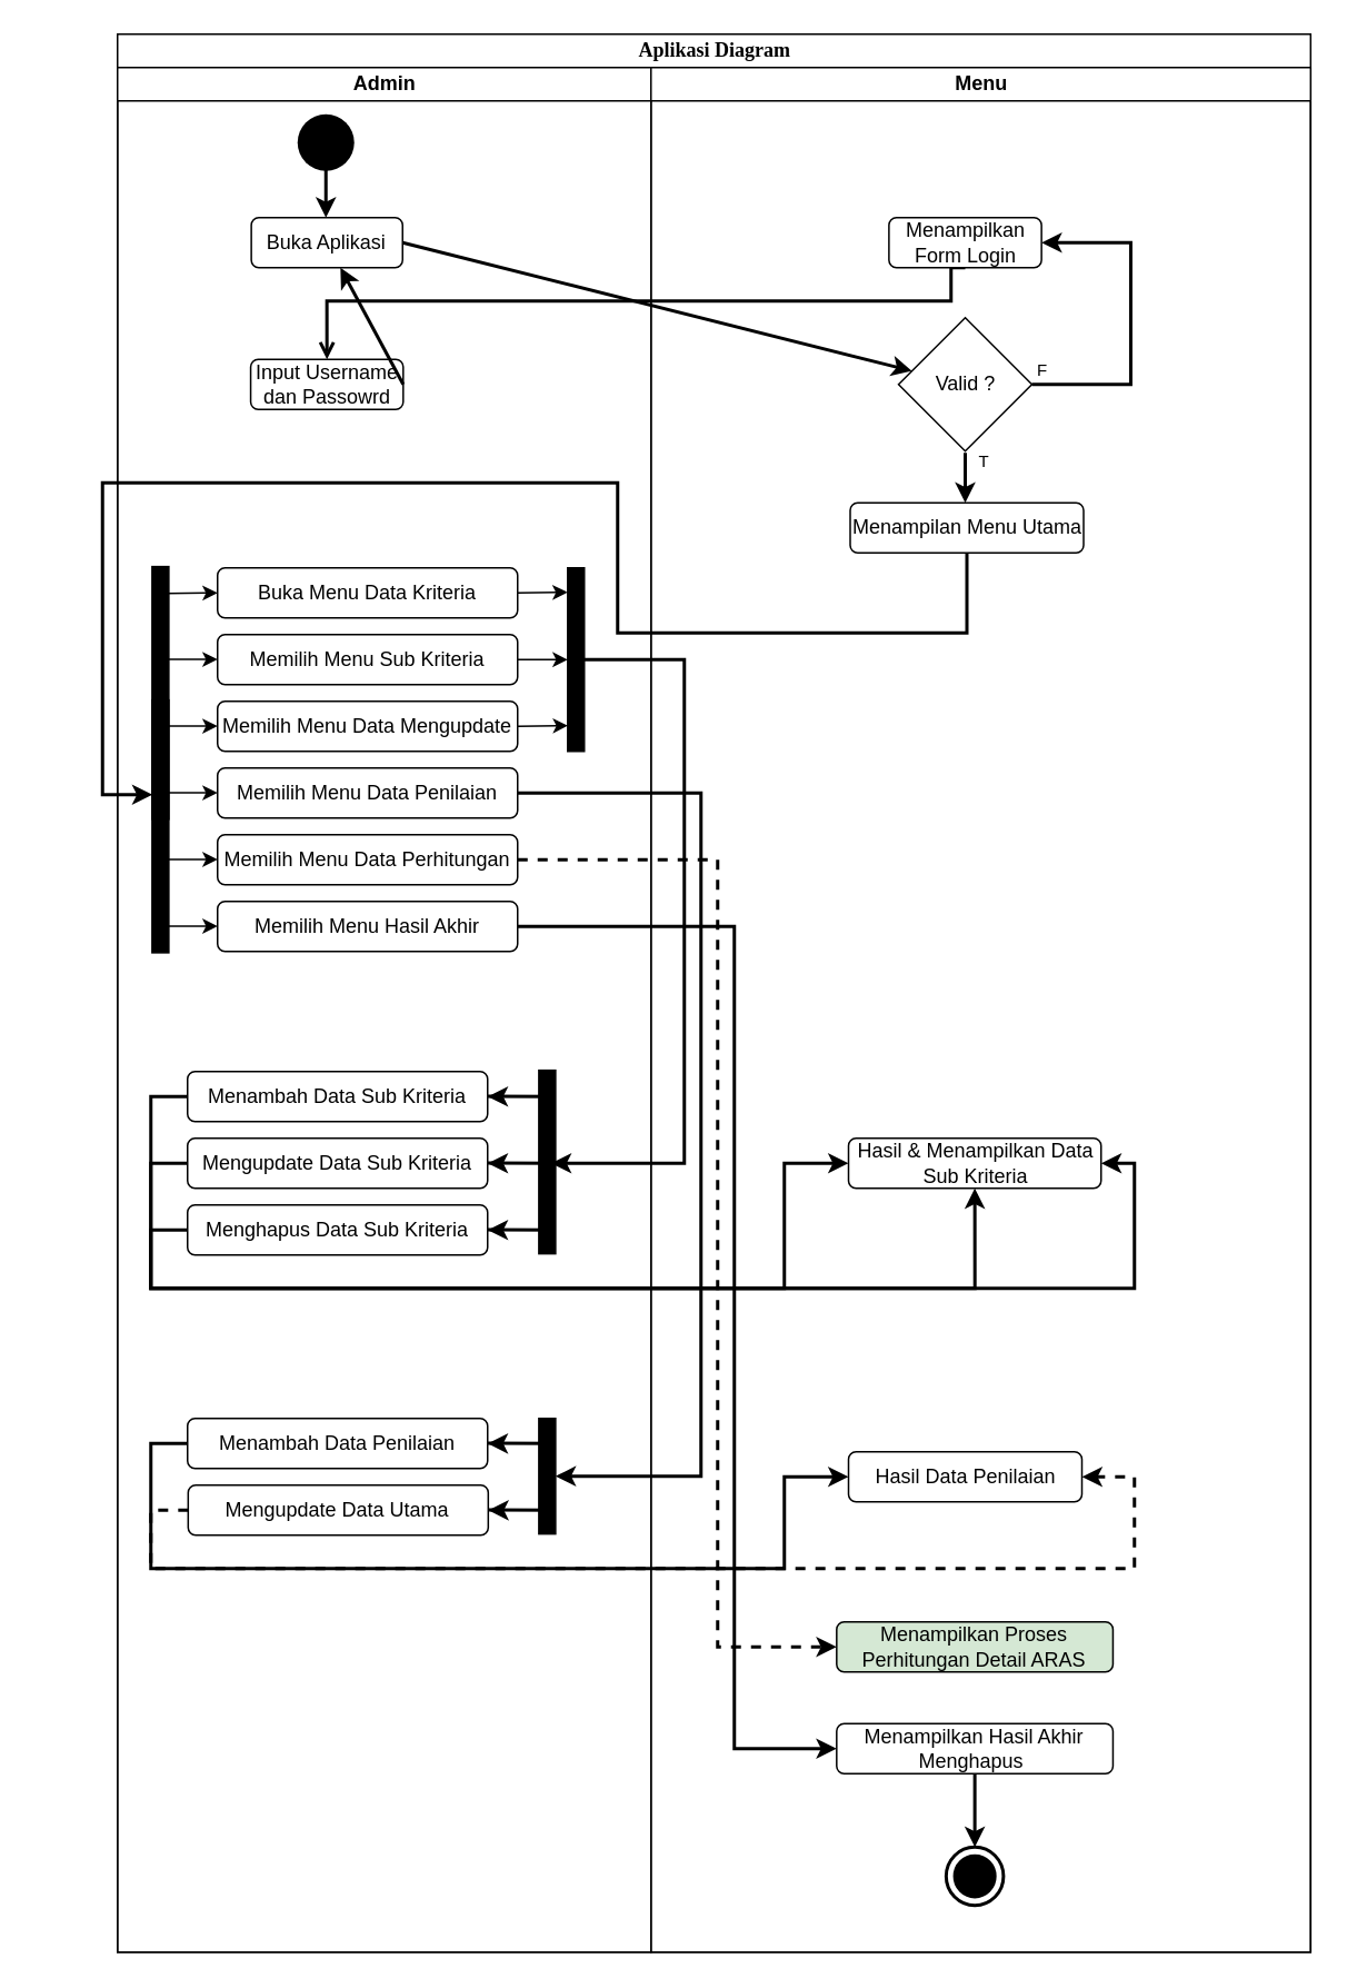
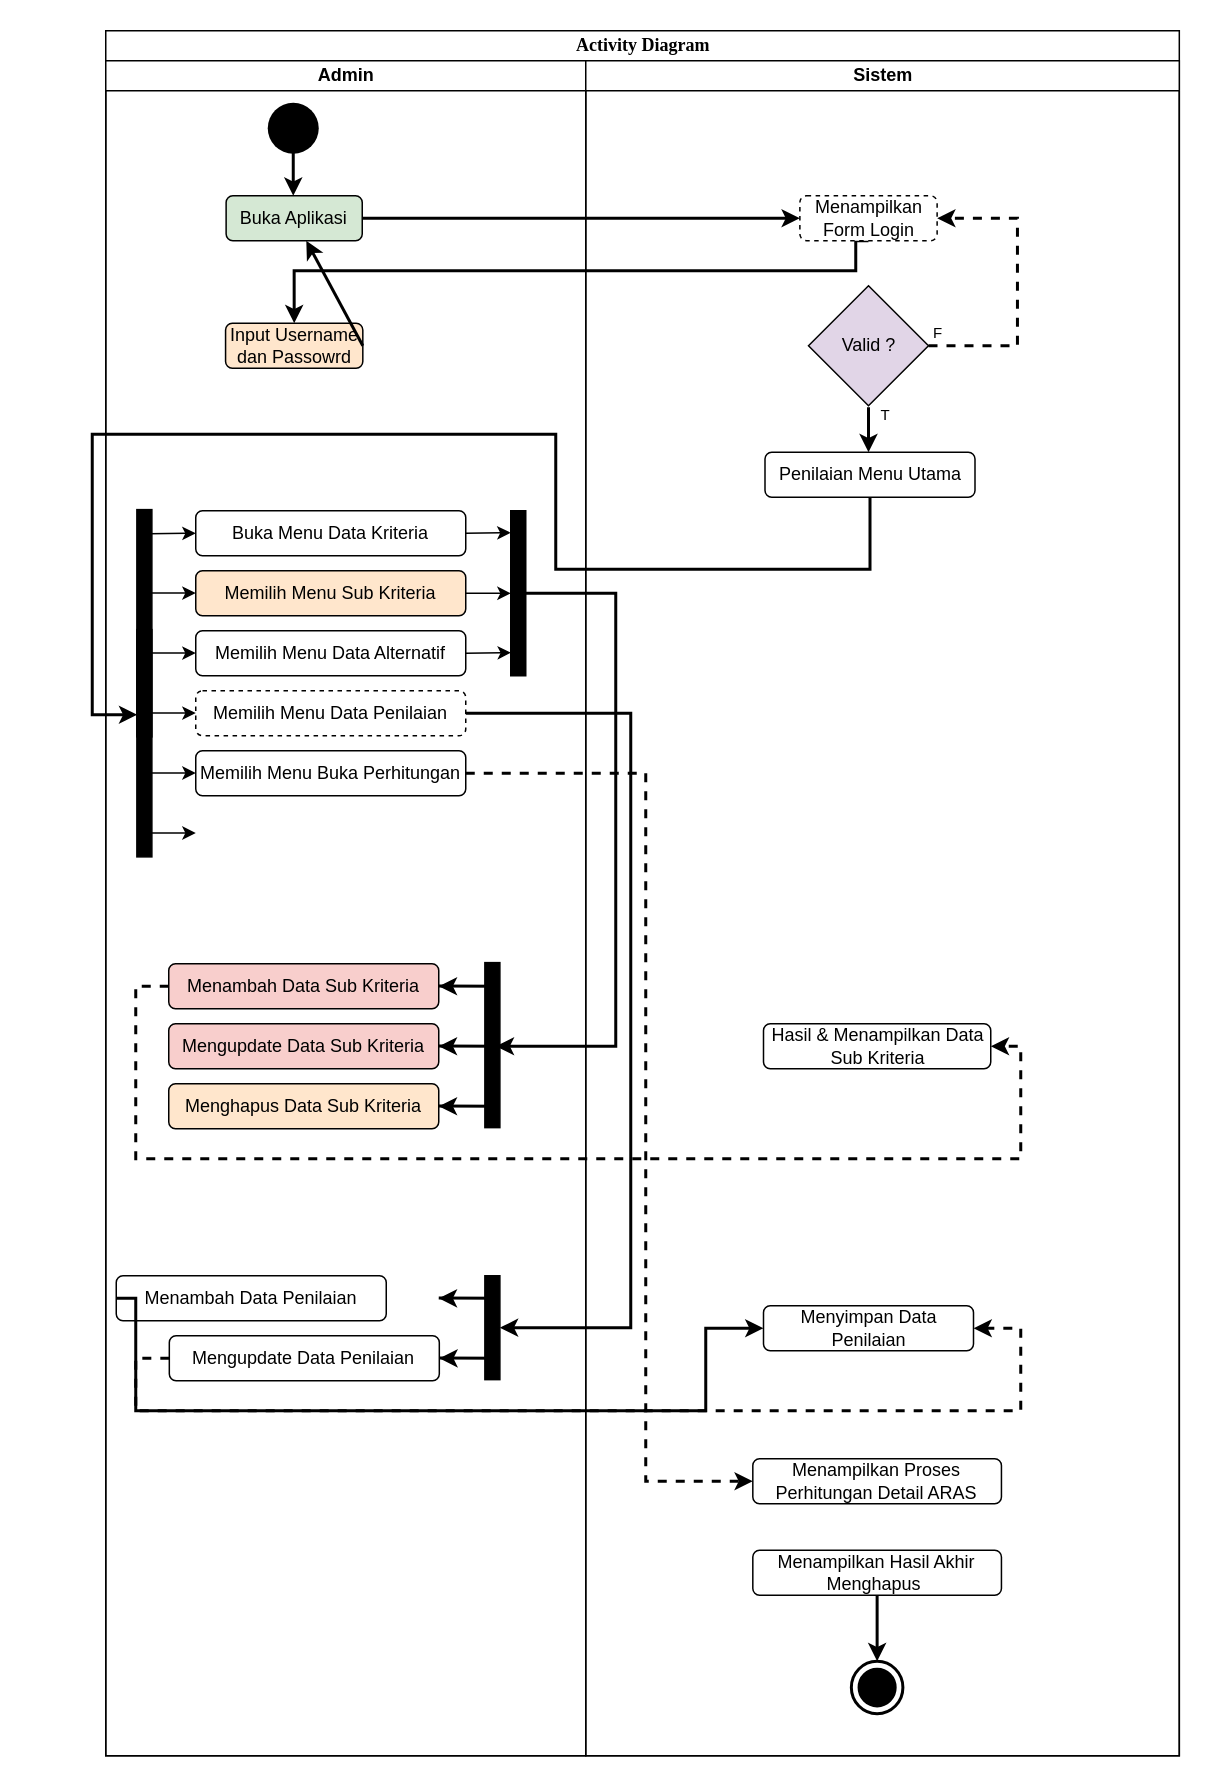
- <mxCell id="2" value="Aplikasi Diagram" style="swimlane;html=1;childLayout=stackLayout;startSize=20;rounded=0;shadow=0;comic=0;labelBackgroundColor=none;strokeWidth=1;fontFamily=Verdana;fontSize=12;align=center;" parent="1" vertex="1"><mxGeometry x="70" y="20" width="715.71" height="1150" as="geometry" /></mxCell>
+ <mxCell id="2" value="Activity Diagram" style="swimlane;html=1;childLayout=stackLayout;startSize=20;rounded=0;shadow=0;comic=0;labelBackgroundColor=none;strokeWidth=1;fontFamily=Verdana;fontSize=12;align=center;" parent="1" vertex="1"><mxGeometry x="70" y="20" width="715.71" height="1150" as="geometry" /></mxCell>
- <mxCell id="51" value="Menu" style="swimlane;html=1;startSize=20;" parent="2" vertex="1"><mxGeometry x="320" y="20" width="395.71" height="1130" as="geometry" /></mxCell>
+ <mxCell id="51" value="Sistem" style="swimlane;html=1;startSize=20;" parent="2" vertex="1"><mxGeometry x="320" y="20" width="395.71" height="1130" as="geometry" /></mxCell>
- <mxCell id="6" value="Buka Aplikasi" style="rounded=1;whiteSpace=wrap;html=1;" parent="3" vertex="1"><mxGeometry x="80.25" y="90" width="90.75" height="30" as="geometry" /></mxCell>
+ <mxCell id="6" value="Buka Aplikasi" style="rounded=1;whiteSpace=wrap;html=1;fillColor=#d5e8d4;" parent="3" vertex="1"><mxGeometry x="80.25" y="90" width="90.75" height="30" as="geometry" /></mxCell>
- <mxCell id="57" value="Menampilkan Form Login" style="rounded=1;whiteSpace=wrap;html=1;" parent="51" vertex="1"><mxGeometry x="142.75" y="90" width="91.5" height="30" as="geometry" /></mxCell>
+ <mxCell id="57" value="Menampilkan Form Login" style="rounded=1;whiteSpace=wrap;html=1;dashed=1;" parent="51" vertex="1"><mxGeometry x="142.75" y="90" width="91.5" height="30" as="geometry" /></mxCell>
- <mxCell id="53" value="" style="endArrow=classic;html=1;rounded=0;entryX=1;entryY=0.5;entryDx=0;entryDy=0;exitX=1;exitY=0.5;exitDx=0;exitDy=0;edgeStyle=orthogonalEdgeStyle;fontStyle=1;strokeWidth=2;" parent="51" source="52" target="57" edge="1"><mxGeometry width="50" height="50" relative="1" as="geometry"><mxPoint x="-1.75" y="280" as="sourcePoint" /><mxPoint x="233.25" y="105" as="targetPoint" /><Array as="points"><mxPoint x="287.75" y="190" /><mxPoint x="287.75" y="105" /></Array></mxGeometry></mxCell>
+ <mxCell id="53" value="" style="endArrow=classic;html=1;rounded=0;entryX=1;entryY=0.5;entryDx=0;entryDy=0;exitX=1;exitY=0.5;exitDx=0;exitDy=0;edgeStyle=orthogonalEdgeStyle;fontStyle=1;strokeWidth=2;dashed=1;" parent="51" source="52" target="57" edge="1"><mxGeometry width="50" height="50" relative="1" as="geometry"><mxPoint x="-1.75" y="280" as="sourcePoint" /><mxPoint x="233.25" y="105" as="targetPoint" /><Array as="points"><mxPoint x="287.75" y="190" /><mxPoint x="287.75" y="105" /></Array></mxGeometry></mxCell>
- <mxCell id="40" value="" style="endArrow=classic;html=1;rounded=0;strokeWidth=2;fontStyle=0;exitX=1;exitY=0.5;exitDx=0;exitDy=0;" parent="2" source="6" target="52" edge="1"><mxGeometry width="50" height="50" relative="1" as="geometry"><mxPoint x="170" y="125" as="sourcePoint" /><mxPoint x="350" y="125" as="targetPoint" /></mxGeometry></mxCell>
+ <mxCell id="40" value="" style="endArrow=classic;html=1;rounded=0;entryX=0;entryY=0.5;entryDx=0;entryDy=0;strokeWidth=2;fontStyle=0;exitX=1;exitY=0.5;exitDx=0;exitDy=0;" parent="2" source="6" target="57" edge="1"><mxGeometry width="50" height="50" relative="1" as="geometry"><mxPoint x="170" y="125" as="sourcePoint" /><mxPoint x="350" y="125" as="targetPoint" /></mxGeometry></mxCell>
- <mxCell id="42" value="" style="endArrow=open;html=1;rounded=0;entryX=0.5;entryY=0;entryDx=0;entryDy=0;exitX=0.5;exitY=1;exitDx=0;exitDy=0;edgeStyle=orthogonalEdgeStyle;strokeWidth=2;" parent="2" source="57" target="7" edge="1"><mxGeometry width="50" height="50" relative="1" as="geometry"><mxPoint x="270" y="200" as="sourcePoint" /><mxPoint x="320" y="150" as="targetPoint" /><Array as="points"><mxPoint x="500" y="160" /><mxPoint x="126" y="160" /></Array></mxGeometry></mxCell>
+ <mxCell id="42" value="" style="endArrow=classic;html=1;rounded=0;entryX=0.5;entryY=0;entryDx=0;entryDy=0;exitX=0.5;exitY=1;exitDx=0;exitDy=0;edgeStyle=orthogonalEdgeStyle;strokeWidth=2;" parent="2" source="57" target="7" edge="1"><mxGeometry width="50" height="50" relative="1" as="geometry"><mxPoint x="270" y="200" as="sourcePoint" /><mxPoint x="320" y="150" as="targetPoint" /><Array as="points"><mxPoint x="500" y="160" /><mxPoint x="126" y="160" /></Array></mxGeometry></mxCell>
- <mxCell id="7" value="Input Username dan Passowrd" style="rounded=1;whiteSpace=wrap;html=1;" parent="3" vertex="1"><mxGeometry x="79.88" y="175" width="91.5" height="30" as="geometry" /></mxCell>
+ <mxCell id="7" value="Input Username dan Passowrd" style="rounded=1;whiteSpace=wrap;html=1;fillColor=#ffe6cc;" parent="3" vertex="1"><mxGeometry x="79.88" y="175" width="91.5" height="30" as="geometry" /></mxCell>
- <mxCell id="52" value="Valid ?" style="rhombus;whiteSpace=wrap;html=1;fontStyle=0" parent="51" vertex="1"><mxGeometry x="148.5" y="150" width="80" height="80" as="geometry" /></mxCell>
+ <mxCell id="52" value="Valid ?" style="rhombus;whiteSpace=wrap;html=1;fontStyle=0;fillColor=#e1d5e7;" parent="51" vertex="1"><mxGeometry x="148.5" y="150" width="80" height="80" as="geometry" /></mxCell>
- <mxCell id="58" value="Menampilan Menu Utama" style="rounded=1;whiteSpace=wrap;html=1;" parent="51" vertex="1"><mxGeometry x="119.5" y="261" width="140" height="30" as="geometry" /></mxCell>
+ <mxCell id="58" value="Penilaian Menu Utama" style="rounded=1;whiteSpace=wrap;html=1;" parent="51" vertex="1"><mxGeometry x="119.5" y="261" width="140" height="30" as="geometry" /></mxCell>
- <mxCell id="10" value="Memilih Menu Sub Kriteria" style="rounded=1;whiteSpace=wrap;html=1;" parent="3" vertex="1"><mxGeometry x="60" y="340" width="180" height="30" as="geometry" /></mxCell>
+ <mxCell id="10" value="Memilih Menu Sub Kriteria" style="rounded=1;whiteSpace=wrap;html=1;fillColor=#ffe6cc;" parent="3" vertex="1"><mxGeometry x="60" y="340" width="180" height="30" as="geometry" /></mxCell>
- <mxCell id="11" value="Memilih Menu Data Mengupdate" style="rounded=1;whiteSpace=wrap;html=1;" parent="3" vertex="1"><mxGeometry x="60" y="380" width="180" height="30" as="geometry" /></mxCell>
+ <mxCell id="11" value="Memilih Menu Data Alternatif" style="rounded=1;whiteSpace=wrap;html=1;" parent="3" vertex="1"><mxGeometry x="60" y="380" width="180" height="30" as="geometry" /></mxCell>
- <mxCell id="12" value="Memilih Menu Data Penilaian" style="rounded=1;whiteSpace=wrap;html=1;" parent="3" vertex="1"><mxGeometry x="60" y="420" width="180" height="30" as="geometry" /></mxCell>
+ <mxCell id="12" value="Memilih Menu Data Penilaian" style="rounded=1;whiteSpace=wrap;html=1;dashed=1;" parent="3" vertex="1"><mxGeometry x="60" y="420" width="180" height="30" as="geometry" /></mxCell>
- <mxCell id="17" value="Memilih Menu Data Perhitungan" style="rounded=1;whiteSpace=wrap;html=1;" parent="3" vertex="1"><mxGeometry x="60" y="460" width="180" height="30" as="geometry" /></mxCell>
+ <mxCell id="17" value="Memilih Menu Buka Perhitungan" style="rounded=1;whiteSpace=wrap;html=1;" parent="3" vertex="1"><mxGeometry x="60" y="460" width="180" height="30" as="geometry" /></mxCell>
- <mxCell id="18" value="Memilih Menu Hasil Akhir" style="rounded=1;whiteSpace=wrap;html=1;" parent="3" vertex="1"><mxGeometry x="60" y="500" width="180" height="30" as="geometry" /></mxCell>
- <mxCell id="23" value="Menambah Data Sub Kriteria" style="rounded=1;whiteSpace=wrap;html=1;" parent="3" vertex="1"><mxGeometry x="42" y="602" width="180" height="30" as="geometry" /></mxCell>
+ <mxCell id="23" value="Menambah Data Sub Kriteria" style="rounded=1;whiteSpace=wrap;html=1;fillColor=#f8cecc;" parent="3" vertex="1"><mxGeometry x="42" y="602" width="180" height="30" as="geometry" /></mxCell>
- <mxCell id="24" value="Mengupdate Data Sub Kriteria" style="rounded=1;whiteSpace=wrap;html=1;" parent="3" vertex="1"><mxGeometry x="42" y="642" width="180" height="30" as="geometry" /></mxCell>
+ <mxCell id="24" value="Mengupdate Data Sub Kriteria" style="rounded=1;whiteSpace=wrap;html=1;fillColor=#f8cecc;" parent="3" vertex="1"><mxGeometry x="42" y="642" width="180" height="30" as="geometry" /></mxCell>
- <mxCell id="45" value="" style="endArrow=classic;html=1;rounded=0;entryX=0;entryY=0.5;entryDx=0;entryDy=0;exitX=0;exitY=0.5;exitDx=0;exitDy=0;strokeWidth=2;edgeStyle=orthogonalEdgeStyle;" parent="2" source="24" target="59" edge="1"><mxGeometry width="50" height="50" relative="1" as="geometry"><mxPoint x="210" y="622" as="sourcePoint" /><mxPoint x="260" y="572" as="targetPoint" /><Array as="points"><mxPoint x="20" y="677" /><mxPoint x="20" y="752" /><mxPoint x="400" y="752" /><mxPoint x="400" y="677" /></Array></mxGeometry></mxCell>
- <mxCell id="25" value="Menghapus Data Sub Kriteria" style="rounded=1;whiteSpace=wrap;html=1;" parent="3" vertex="1"><mxGeometry x="42" y="682" width="180" height="30" as="geometry" /></mxCell>
+ <mxCell id="25" value="Menghapus Data Sub Kriteria" style="rounded=1;whiteSpace=wrap;html=1;fillColor=#ffe6cc;" parent="3" vertex="1"><mxGeometry x="42" y="682" width="180" height="30" as="geometry" /></mxCell>
- <mxCell id="44" value="" style="endArrow=classic;html=1;rounded=0;exitX=0;exitY=0.5;exitDx=0;exitDy=0;strokeWidth=2;edgeStyle=orthogonalEdgeStyle;entryX=0.5;entryY=1;entryDx=0;entryDy=0;" parent="2" source="25" target="59" edge="1"><mxGeometry width="50" height="50" relative="1" as="geometry"><mxPoint x="140" y="662" as="sourcePoint" /><mxPoint x="510" y="700" as="targetPoint" /><Array as="points"><mxPoint x="20" y="717" /><mxPoint x="20" y="752" /><mxPoint x="514" y="752" /></Array></mxGeometry></mxCell>
- <mxCell id="50" value="" style="endArrow=classic;html=1;rounded=0;exitX=1;exitY=0.5;exitDx=0;exitDy=0;entryX=0;entryY=0.5;entryDx=0;entryDy=0;strokeWidth=2;edgeStyle=orthogonalEdgeStyle;" parent="2" source="18" target="62" edge="1"><mxGeometry width="50" height="50" relative="1" as="geometry"><mxPoint x="280" y="760" as="sourcePoint" /><mxPoint x="330" y="710" as="targetPoint" /><Array as="points"><mxPoint x="370" y="535" /><mxPoint x="370" y="1028" /></Array></mxGeometry></mxCell>
- <mxCell id="46" value="" style="endArrow=classic;html=1;rounded=0;entryX=1;entryY=0.5;entryDx=0;entryDy=0;exitX=0;exitY=0.5;exitDx=0;exitDy=0;strokeWidth=2;edgeStyle=orthogonalEdgeStyle;" parent="2" source="23" target="59" edge="1"><mxGeometry width="50" height="50" relative="1" as="geometry"><mxPoint x="110" y="582" as="sourcePoint" /><mxPoint x="160" y="532" as="targetPoint" /><Array as="points"><mxPoint x="20" y="637" /><mxPoint x="20" y="752" /><mxPoint x="610" y="752" /><mxPoint x="610" y="677" /></Array></mxGeometry></mxCell>
+ <mxCell id="46" value="" style="endArrow=classic;html=1;rounded=0;entryX=1;entryY=0.5;entryDx=0;entryDy=0;exitX=0;exitY=0.5;exitDx=0;exitDy=0;strokeWidth=2;edgeStyle=orthogonalEdgeStyle;dashed=1;" parent="2" source="23" target="59" edge="1"><mxGeometry width="50" height="50" relative="1" as="geometry"><mxPoint x="110" y="582" as="sourcePoint" /><mxPoint x="160" y="532" as="targetPoint" /><Array as="points"><mxPoint x="20" y="637" /><mxPoint x="20" y="752" /><mxPoint x="610" y="752" /><mxPoint x="610" y="677" /></Array></mxGeometry></mxCell>
- <mxCell id="30" value="Menambah Data Penilaian" style="rounded=1;whiteSpace=wrap;html=1;" parent="3" vertex="1"><mxGeometry x="42.0" y="810" width="180" height="30" as="geometry" /></mxCell>
+ <mxCell id="30" value="Menambah Data Penilaian" style="rounded=1;whiteSpace=wrap;html=1;" parent="3" vertex="1"><mxGeometry x="7" y="810" width="180" height="30" as="geometry" /></mxCell>
- <mxCell id="60" value="Hasil Data Penilaian" style="rounded=1;whiteSpace=wrap;html=1;" parent="51" vertex="1"><mxGeometry x="118.5" y="830" width="140" height="30" as="geometry" /></mxCell>
+ <mxCell id="60" value="Menyimpan Data Penilaian" style="rounded=1;whiteSpace=wrap;html=1;" parent="51" vertex="1"><mxGeometry x="118.5" y="830" width="140" height="30" as="geometry" /></mxCell>
- <mxCell id="31" value="Mengupdate Data Utama" style="rounded=1;whiteSpace=wrap;html=1;" parent="3" vertex="1"><mxGeometry x="42.38" y="850" width="180" height="30" as="geometry" /></mxCell>
+ <mxCell id="31" value="Mengupdate Data Penilaian" style="rounded=1;whiteSpace=wrap;html=1;" parent="3" vertex="1"><mxGeometry x="42.38" y="850" width="180" height="30" as="geometry" /></mxCell>
- <mxCell id="61" value="Menampilkan Proses Perhitungan Detail ARAS" style="rounded=1;whiteSpace=wrap;html=1;fillColor=#d5e8d4;" parent="51" vertex="1"><mxGeometry x="111.38" y="932" width="165.75" height="30" as="geometry" /></mxCell>
+ <mxCell id="61" value="Menampilkan Proses Perhitungan Detail ARAS" style="rounded=1;whiteSpace=wrap;html=1;" parent="51" vertex="1"><mxGeometry x="111.38" y="932" width="165.75" height="30" as="geometry" /></mxCell>
